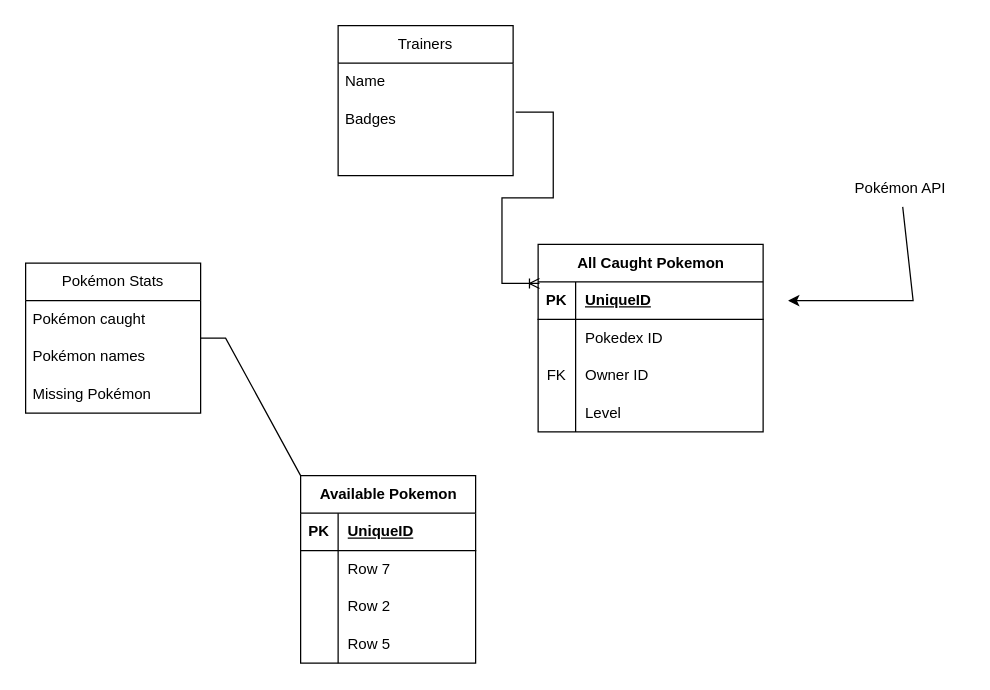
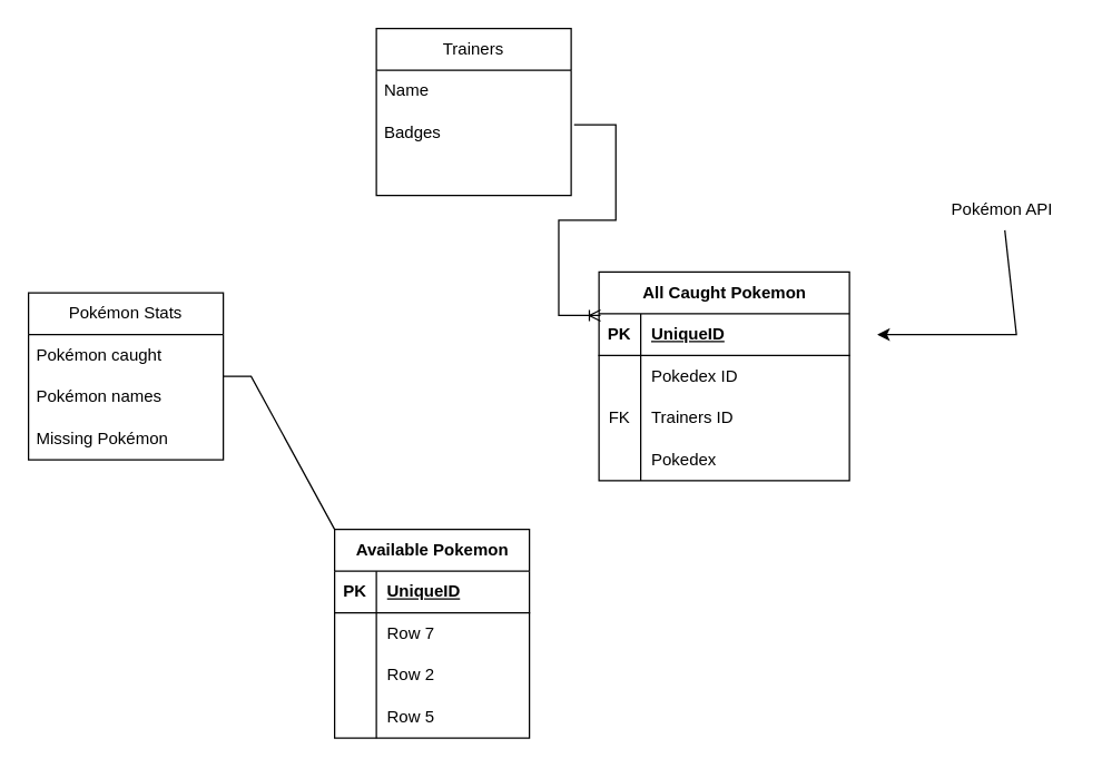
- <mxCell id="35" value="Owner ID" style="shape=partialRectangle;connectable=0;fillColor=none;top=0;left=0;bottom=0;right=0;align=left;spacingLeft=6;overflow=hidden;whiteSpace=wrap;html=1;" vertex="1" parent="33"><mxGeometry x="30" width="150" height="30" as="geometry"><mxRectangle width="150" height="30" as="alternateBounds" /></mxGeometry></mxCell>
+ <mxCell id="35" value="Trainers ID" style="shape=partialRectangle;connectable=0;fillColor=none;top=0;left=0;bottom=0;right=0;align=left;spacingLeft=6;overflow=hidden;whiteSpace=wrap;html=1;" vertex="1" parent="33"><mxGeometry x="30" width="150" height="30" as="geometry"><mxRectangle width="150" height="30" as="alternateBounds" /></mxGeometry></mxCell>
- <mxCell id="38" value="Level" style="shape=partialRectangle;connectable=0;fillColor=none;top=0;left=0;bottom=0;right=0;align=left;spacingLeft=6;overflow=hidden;whiteSpace=wrap;html=1;" vertex="1" parent="36"><mxGeometry x="30" width="150" height="30" as="geometry"><mxRectangle width="150" height="30" as="alternateBounds" /></mxGeometry></mxCell>
+ <mxCell id="38" value="Pokedex" style="shape=partialRectangle;connectable=0;fillColor=none;top=0;left=0;bottom=0;right=0;align=left;spacingLeft=6;overflow=hidden;whiteSpace=wrap;html=1;" vertex="1" parent="36"><mxGeometry x="30" width="150" height="30" as="geometry"><mxRectangle width="150" height="30" as="alternateBounds" /></mxGeometry></mxCell>
